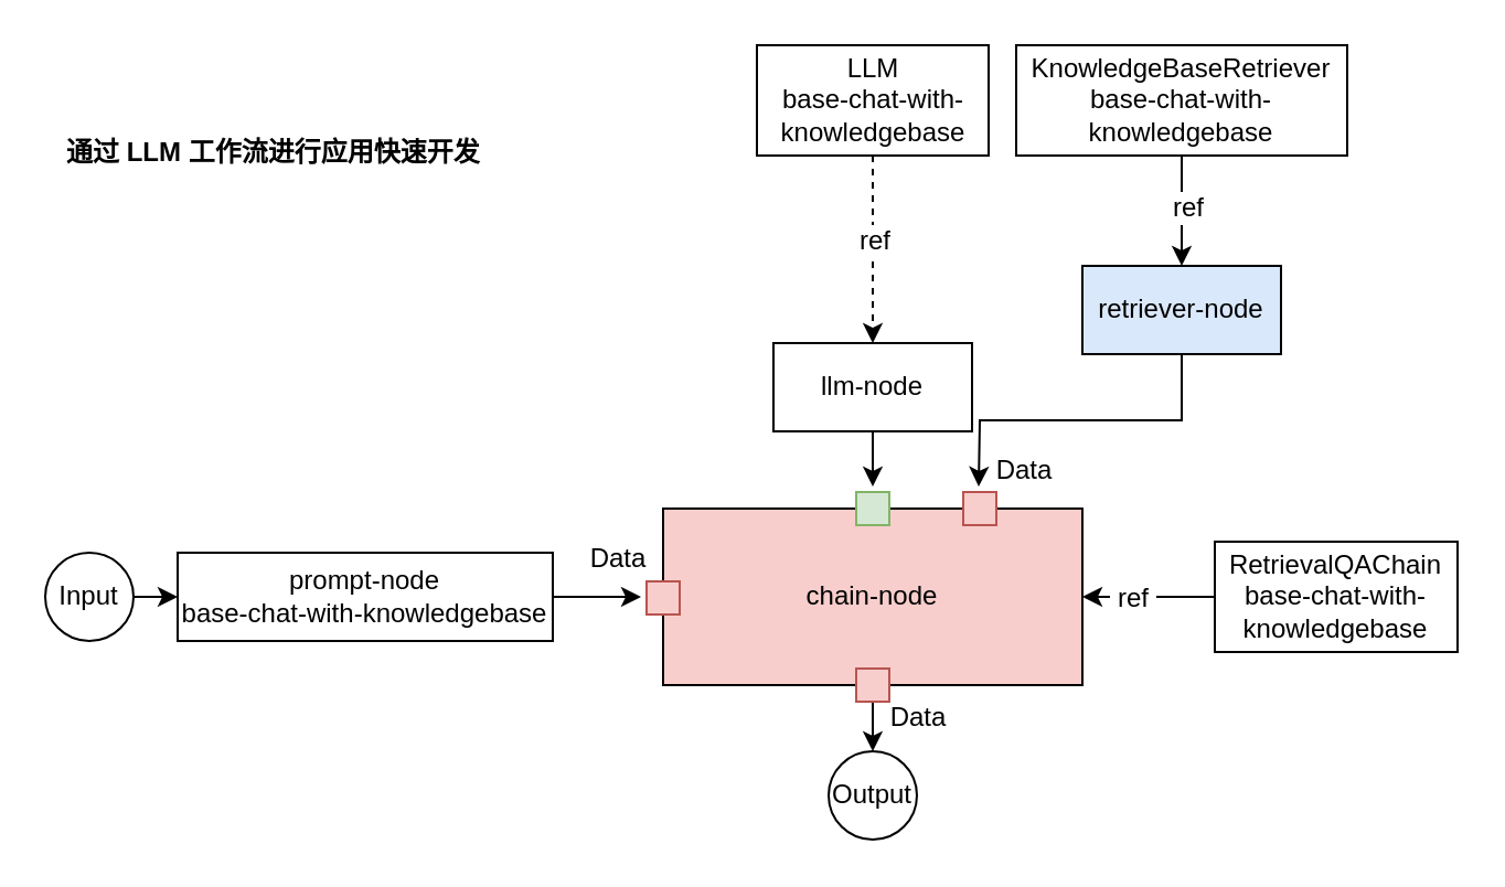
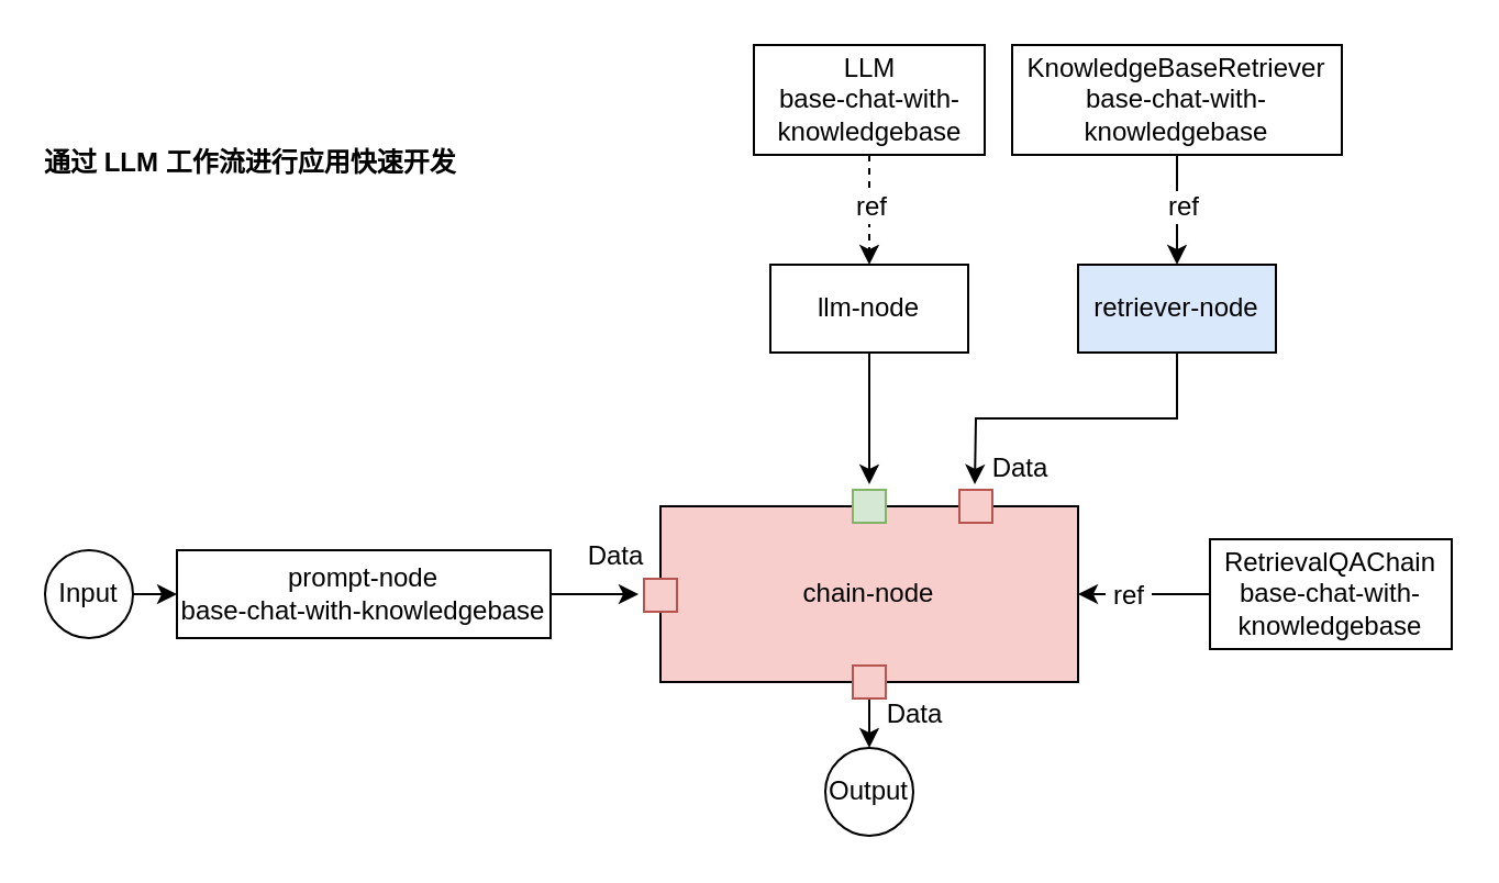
- <mxCell id="29" value="通过 LLM 工作流进行应用快速开发" style="text;html=1;fontStyle=1" parent="1" vertex="1"><mxGeometry x="28" y="55" width="190" height="30" as="geometry" /></mxCell>
+ <mxCell id="29" value="通过 LLM 工作流进行应用快速开发" style="text;html=1;fontStyle=1" parent="1" vertex="1"><mxGeometry x="18" y="60" width="190" height="30" as="geometry" /></mxCell>
- <mxCell id="6" value="llm-node" style="rounded=0;whiteSpace=wrap;html=1;" parent="1" vertex="1"><mxGeometry x="350" y="155" width="90" height="40" as="geometry" /></mxCell>
+ <mxCell id="6" value="llm-node" style="rounded=0;whiteSpace=wrap;html=1;" parent="1" vertex="1"><mxGeometry x="350" y="120" width="90" height="40" as="geometry" /></mxCell>
